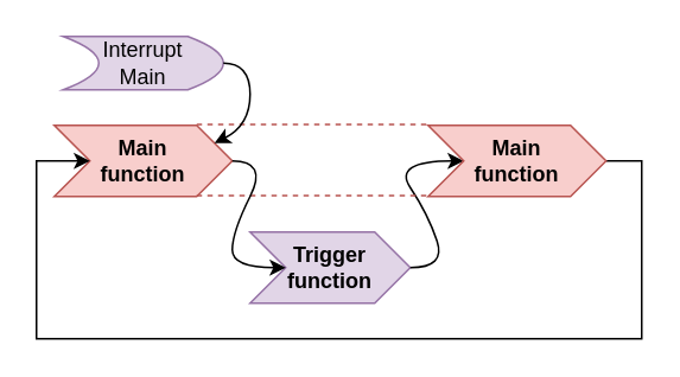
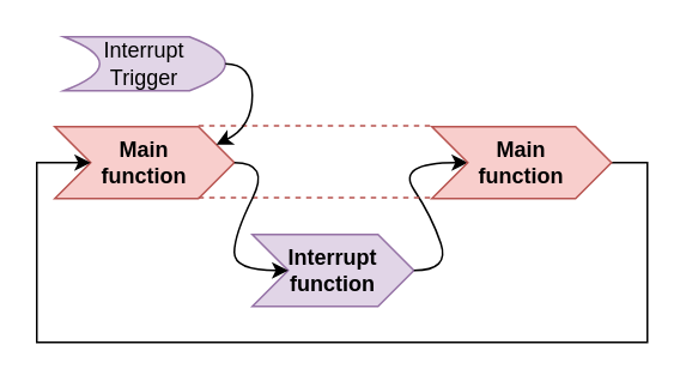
- <mxCell id="7" value="Interrupt&lt;br&gt;Main" style="shape=dataStorage;whiteSpace=wrap;html=1;fixedSize=1;fillColor=#e1d5e7;strokeColor=#9673a6;flipH=1;" parent="1" vertex="1"><mxGeometry x="35" y="20" width="90" height="30" as="geometry" /></mxCell>
+ <mxCell id="7" value="Interrupt&lt;br&gt;Trigger" style="shape=dataStorage;whiteSpace=wrap;html=1;fixedSize=1;fillColor=#e1d5e7;strokeColor=#9673a6;flipH=1;" parent="1" vertex="1"><mxGeometry x="35" y="20" width="90" height="30" as="geometry" /></mxCell>
- <mxCell id="3" value="Trigger&lt;br&gt;function" style="shape=step;perimeter=stepPerimeter;whiteSpace=wrap;html=1;fixedSize=1;fillColor=#e1d5e7;strokeColor=#9673a6;fontStyle=1" parent="1" vertex="1"><mxGeometry x="140" y="130" width="90" height="40" as="geometry" /></mxCell>
+ <mxCell id="3" value="Interrupt&lt;br&gt;function" style="shape=step;perimeter=stepPerimeter;whiteSpace=wrap;html=1;fixedSize=1;fillColor=#e1d5e7;strokeColor=#9673a6;fontStyle=1" parent="1" vertex="1"><mxGeometry x="140" y="130" width="90" height="40" as="geometry" /></mxCell>
